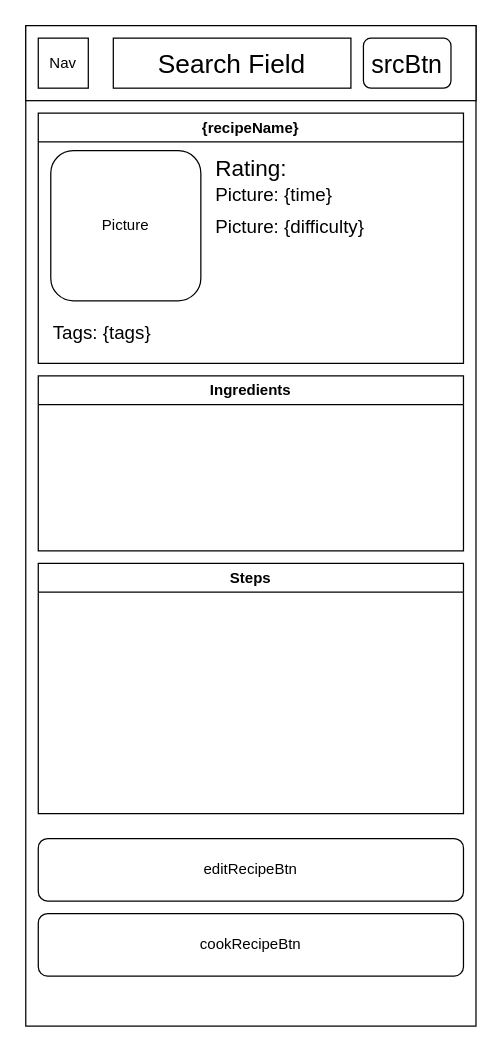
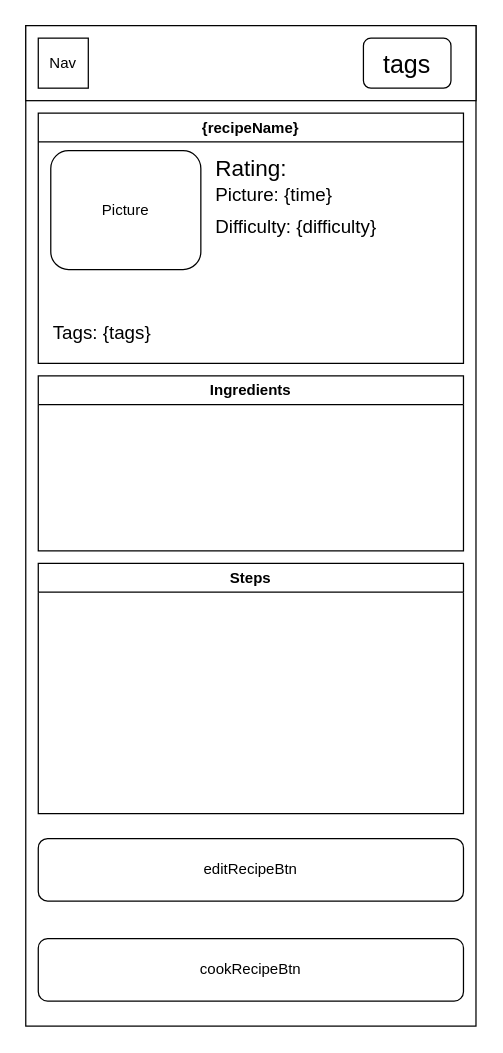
- <mxCell id="6" value="&lt;font style=&quot;font-size: 21px;&quot;&gt;Search Field&lt;/font&gt;" style="rounded=0;whiteSpace=wrap;html=1;" vertex="1" parent="1"><mxGeometry x="90" y="30" width="190" height="40" as="geometry" /></mxCell>
- <mxCell id="7" value="&lt;font style=&quot;font-size: 20px;&quot;&gt;srcBtn&lt;/font&gt;" style="rounded=1;whiteSpace=wrap;html=1;" vertex="1" parent="1"><mxGeometry x="290" y="30" width="70" height="40" as="geometry" /></mxCell>
+ <mxCell id="7" value="&lt;font style=&quot;font-size: 20px;&quot;&gt;tags&lt;/font&gt;" style="rounded=1;whiteSpace=wrap;html=1;" vertex="1" parent="1"><mxGeometry x="290" y="30" width="70" height="40" as="geometry" /></mxCell>
- <mxCell id="10" value="Picture" style="rounded=1;whiteSpace=wrap;html=1;" vertex="1" parent="9"><mxGeometry x="10" y="30" width="120" height="120" as="geometry" /></mxCell>
+ <mxCell id="10" value="Picture" style="rounded=1;whiteSpace=wrap;html=1;" vertex="1" parent="9"><mxGeometry x="10" y="30" width="120" height="95" as="geometry" /></mxCell>
- <mxCell id="12" value="&lt;font style=&quot;font-size: 15px;&quot;&gt;Picture: {difficulty}&lt;/font&gt;" style="text;html=1;align=left;verticalAlign=middle;whiteSpace=wrap;rounded=0;fontSize=18;" vertex="1" parent="9"><mxGeometry x="140" y="75" width="140" height="30" as="geometry" /></mxCell>
+ <mxCell id="12" value="&lt;font style=&quot;font-size: 15px;&quot;&gt;Difficulty: {difficulty}&lt;/font&gt;" style="text;html=1;align=left;verticalAlign=middle;whiteSpace=wrap;rounded=0;fontSize=18;" vertex="1" parent="9"><mxGeometry x="140" y="75" width="140" height="30" as="geometry" /></mxCell>
- <mxCell id="8" value="cookRecipeBtn" style="rounded=1;whiteSpace=wrap;html=1;" vertex="1" parent="1"><mxGeometry x="30" y="730" width="340" height="50" as="geometry" /></mxCell>
+ <mxCell id="8" value="cookRecipeBtn" style="rounded=1;whiteSpace=wrap;html=1;" vertex="1" parent="1"><mxGeometry x="30" y="750" width="340" height="50" as="geometry" /></mxCell>
